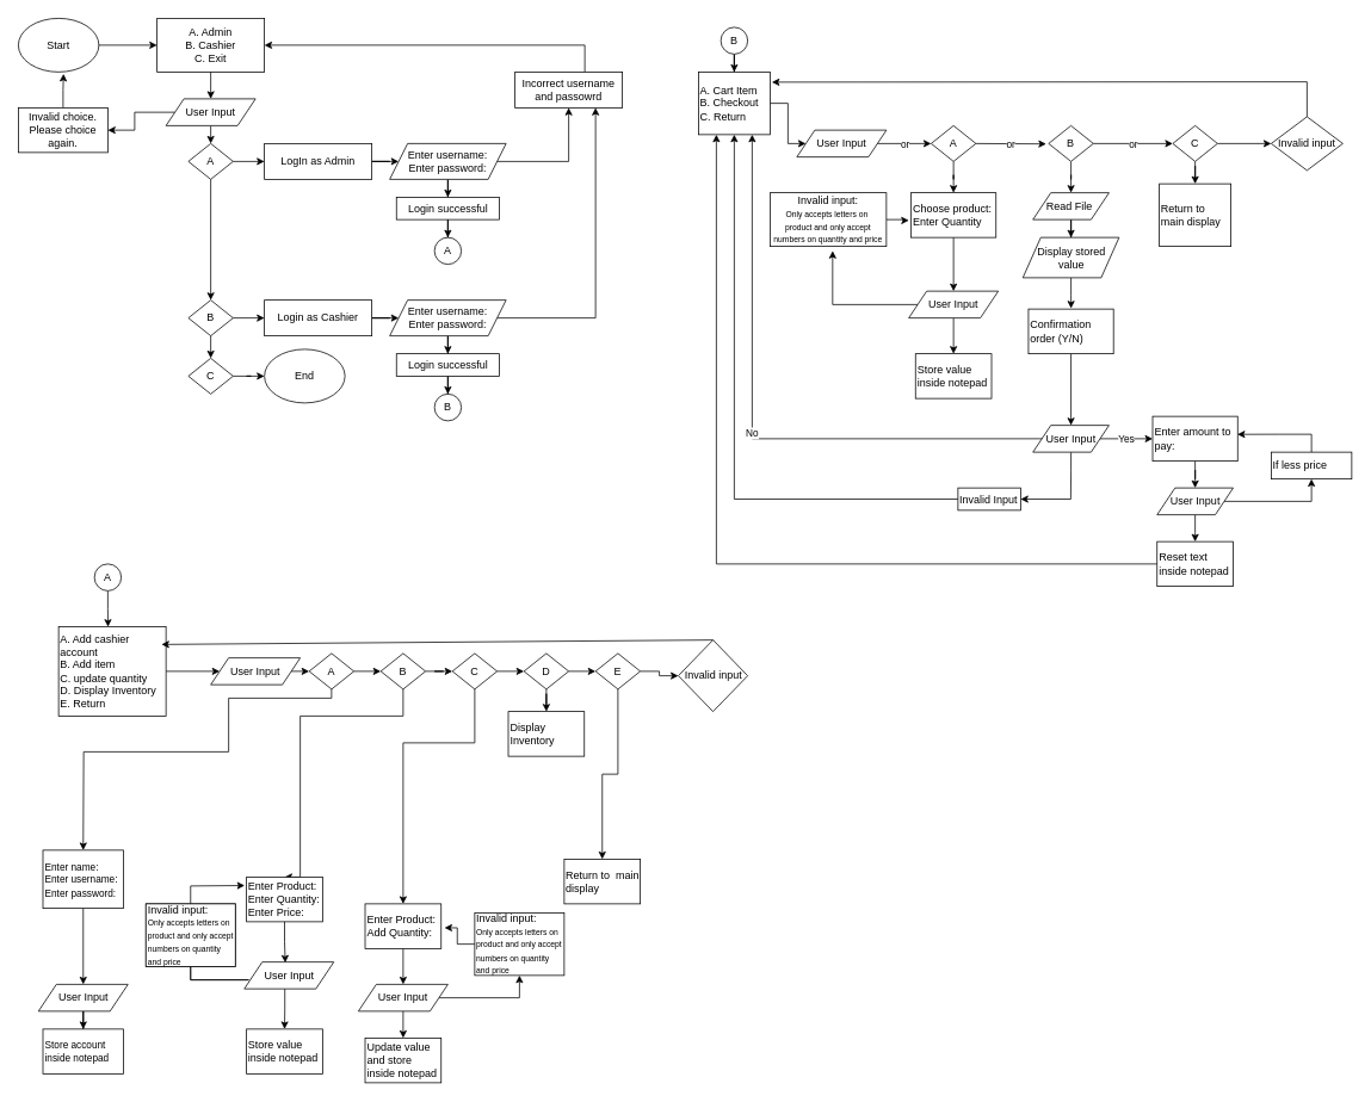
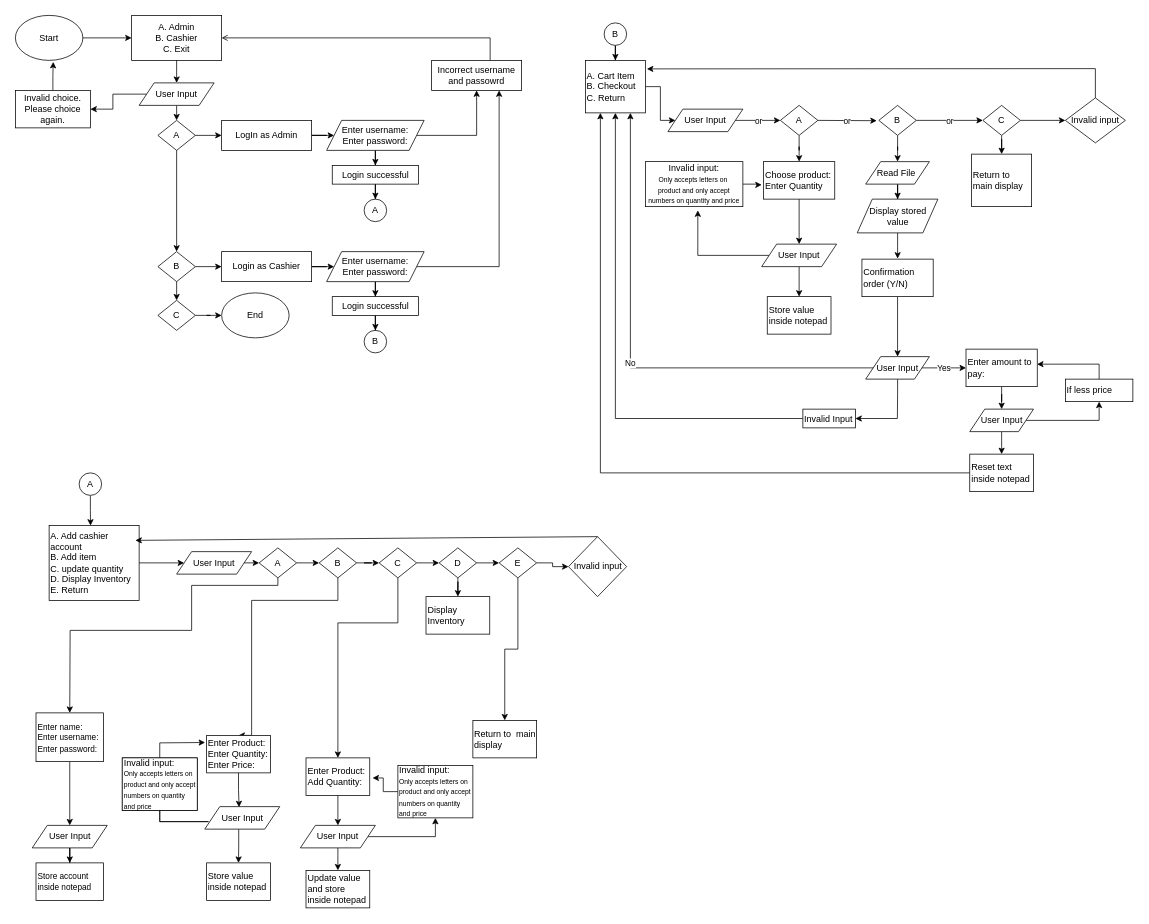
- <mxCell id="129" style="edgeStyle=orthogonalEdgeStyle;rounded=0;orthogonalLoop=1;jettySize=auto;html=1;entryX=1;entryY=0.5;entryDx=0;entryDy=0;" edge="1" parent="1" source="130" target="4"><mxGeometry relative="1" as="geometry"><mxPoint x="500" y="40" as="targetPoint" /><Array as="points"><mxPoint x="653" y="50" /></Array></mxGeometry></mxCell>
+ <mxCell id="129" style="edgeStyle=orthogonalEdgeStyle;rounded=0;orthogonalLoop=1;jettySize=auto;html=1;entryX=1;entryY=0.5;entryDx=0;entryDy=0;endArrow=open;" edge="1" parent="1" source="130" target="4"><mxGeometry relative="1" as="geometry"><mxPoint x="500" y="40" as="targetPoint" /><Array as="points"><mxPoint x="653" y="50" /></Array></mxGeometry></mxCell>
